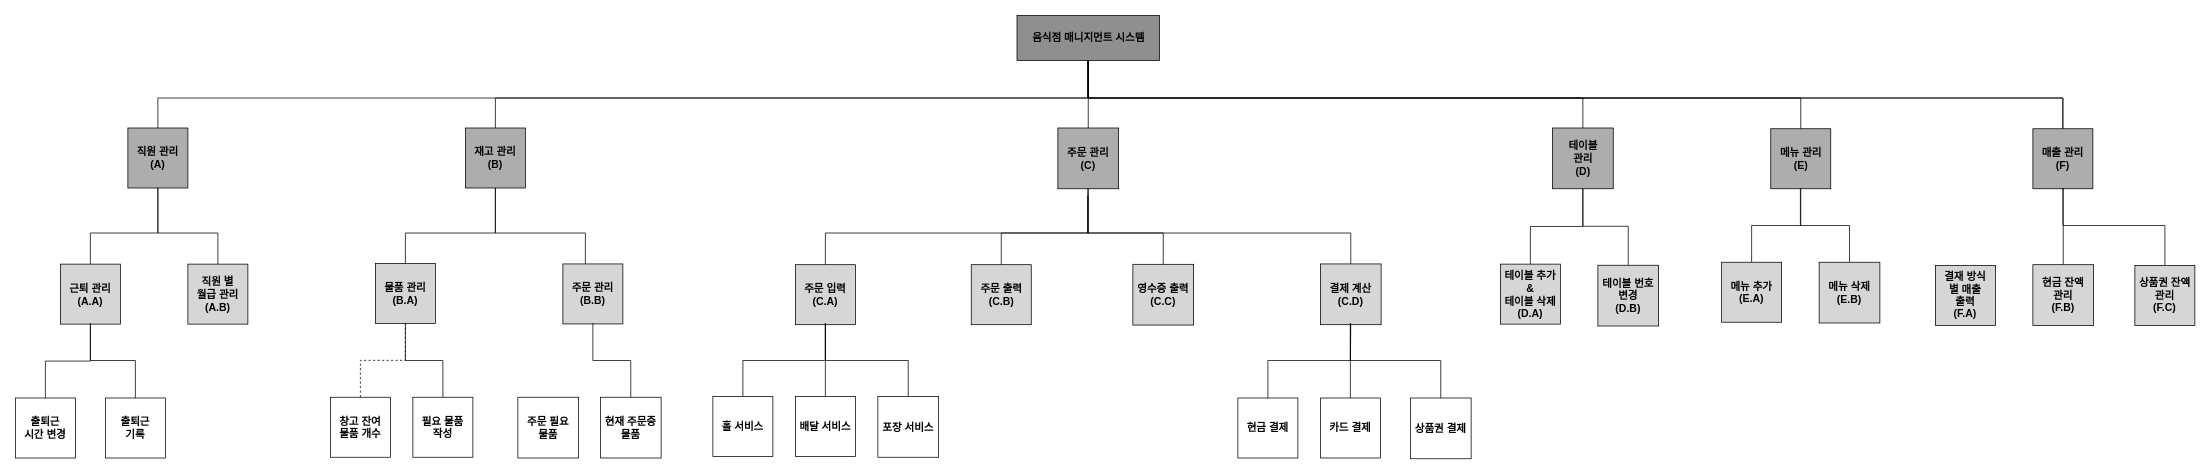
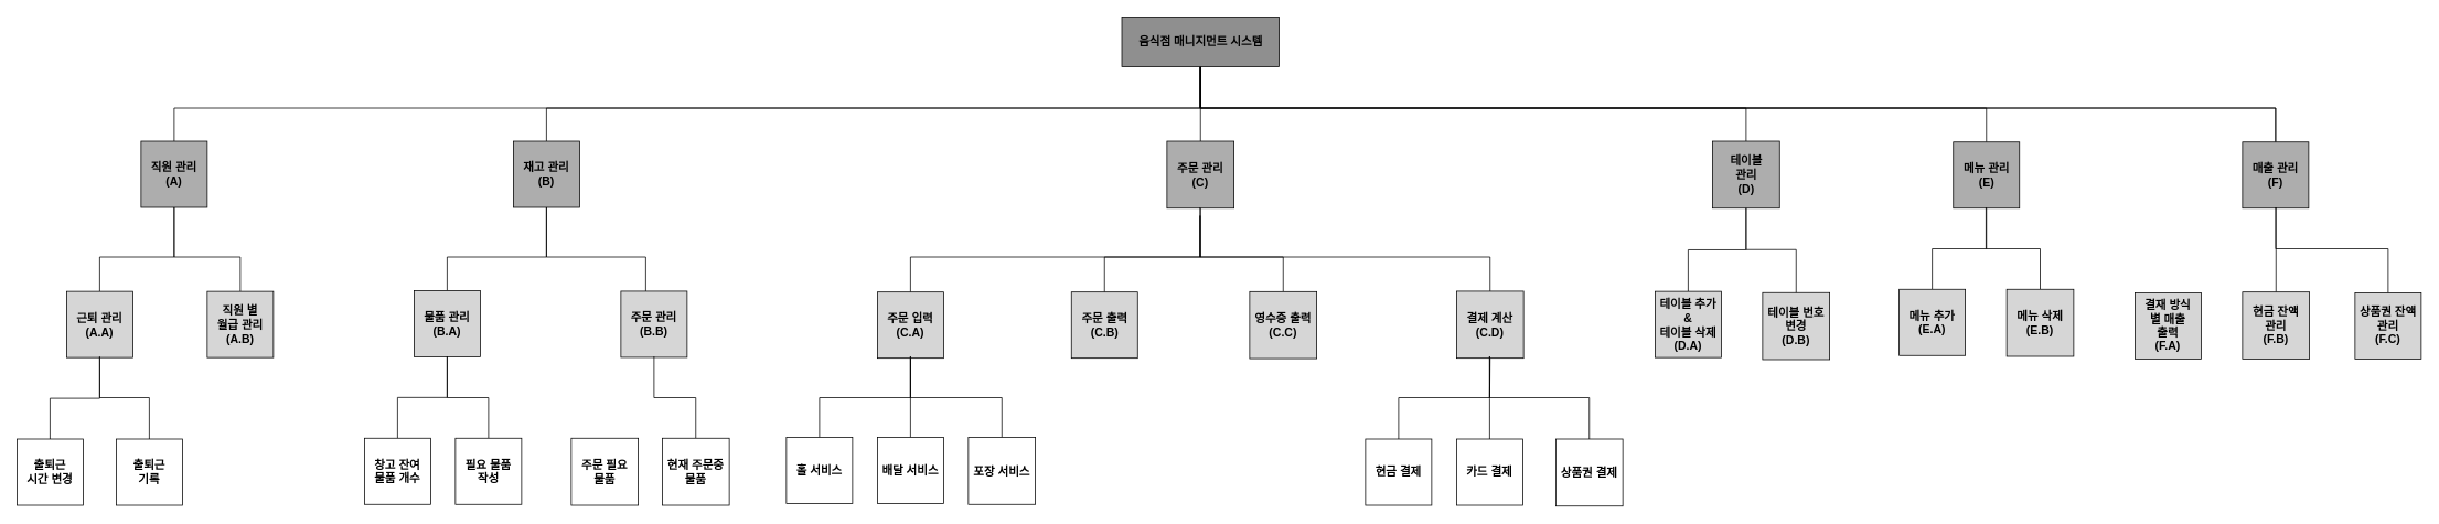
- <mxCell id="27" style="edgeStyle=orthogonalEdgeStyle;rounded=0;orthogonalLoop=1;jettySize=auto;html=1;entryX=0.5;entryY=1;entryDx=0;entryDy=0;fontSize=14;endArrow=none;endFill=0;dashed=1;" parent="1" source="28" target="22" edge="1"><mxGeometry relative="1" as="geometry" /></mxCell>
+ <mxCell id="27" style="edgeStyle=orthogonalEdgeStyle;rounded=0;orthogonalLoop=1;jettySize=auto;html=1;entryX=0.5;entryY=1;entryDx=0;entryDy=0;fontSize=14;endArrow=none;endFill=0;" parent="1" source="28" target="22" edge="1"><mxGeometry relative="1" as="geometry" /></mxCell>
